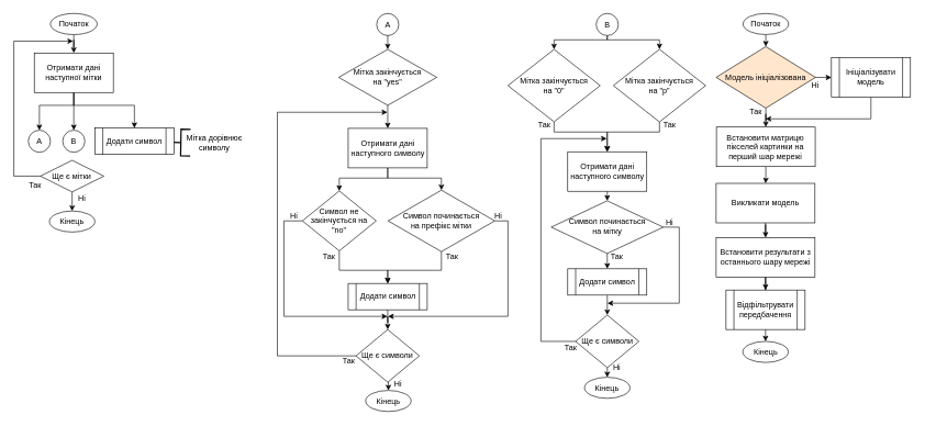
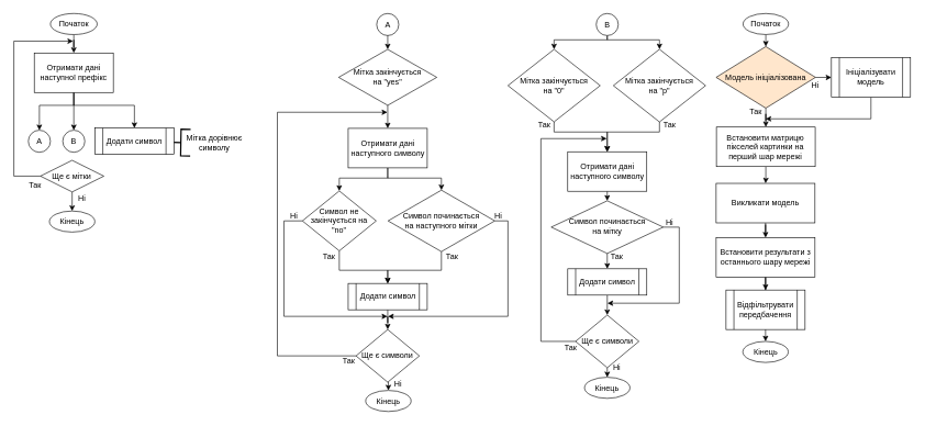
- <mxCell id="69" value="&lt;div&gt;Отримати дані&lt;/div&gt;&lt;div&gt;наступної мітки  &lt;/div&gt;" style="rounded=0;whiteSpace=wrap;html=1;" vertex="1" parent="1"><mxGeometry x="51" y="80" width="120" height="60" as="geometry" /></mxCell>
+ <mxCell id="69" value="&lt;div&gt;Отримати дані&lt;/div&gt;&lt;div&gt;наступної префікс  &lt;/div&gt;" style="rounded=0;whiteSpace=wrap;html=1;" vertex="1" parent="1"><mxGeometry x="51" y="80" width="120" height="60" as="geometry" /></mxCell>
- <mxCell id="9" value="&lt;div&gt;Символ починається&lt;/div&gt;&lt;div&gt;на префікс мітки&lt;/div&gt;" style="rhombus;whiteSpace=wrap;html=1;" parent="1" vertex="1"><mxGeometry x="588" y="288.34" width="162" height="93.26" as="geometry" /></mxCell>
+ <mxCell id="9" value="&lt;div&gt;Символ починається&lt;/div&gt;&lt;div&gt;на наступного мітки&lt;/div&gt;" style="rhombus;whiteSpace=wrap;html=1;" parent="1" vertex="1"><mxGeometry x="588" y="288.34" width="162" height="93.26" as="geometry" /></mxCell>
